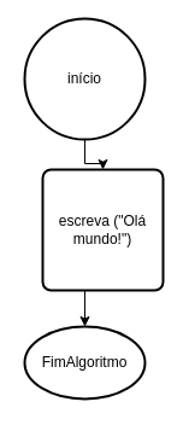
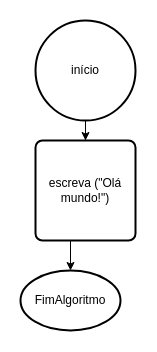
- <mxCell id="3" value="início" style="strokeWidth=2;html=1;shape=mxgraph.flowchart.start_2;whiteSpace=wrap;" vertex="1" parent="1"><mxGeometry x="20" y="15" width="100" height="100" as="geometry" /></mxCell>
+ <mxCell id="3" value="início" style="strokeWidth=2;html=1;shape=mxgraph.flowchart.start_2;whiteSpace=wrap;" vertex="1" parent="1"><mxGeometry x="35" y="20" width="100" height="100" as="geometry" /></mxCell>
